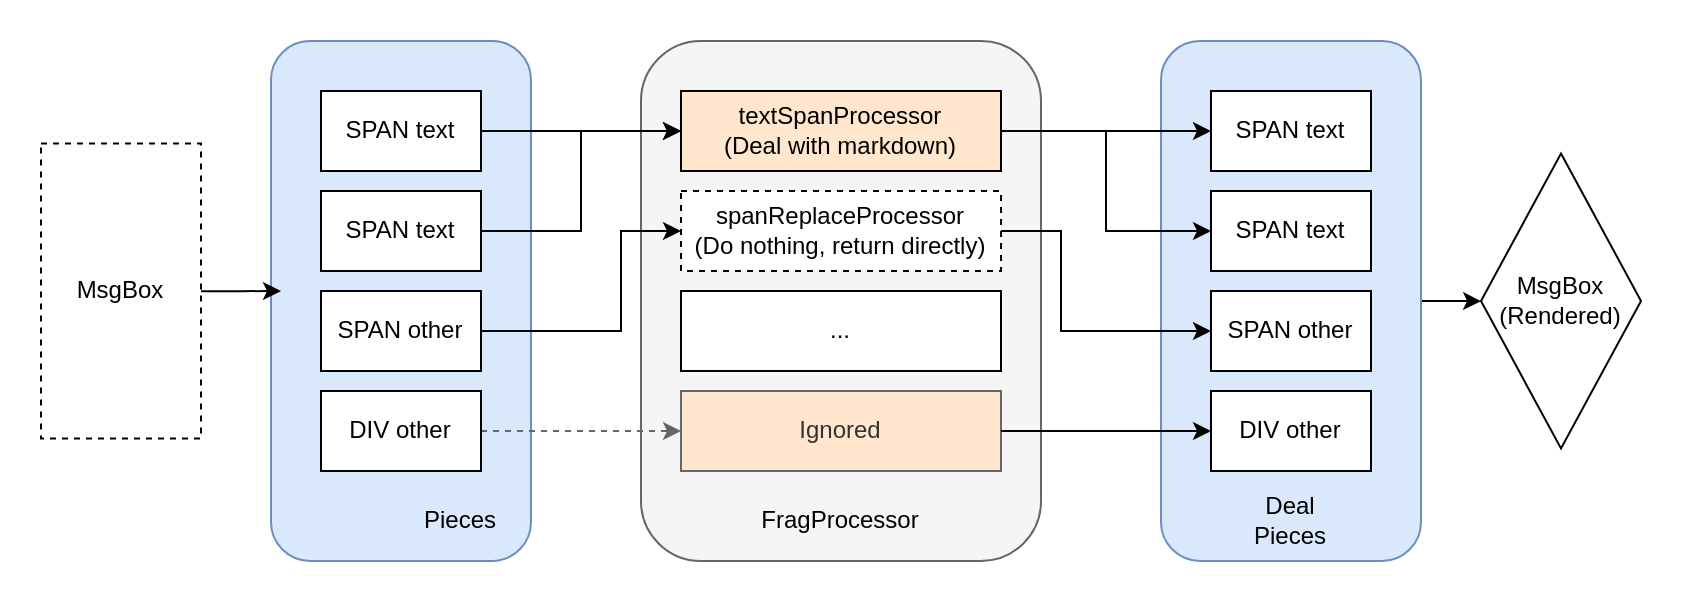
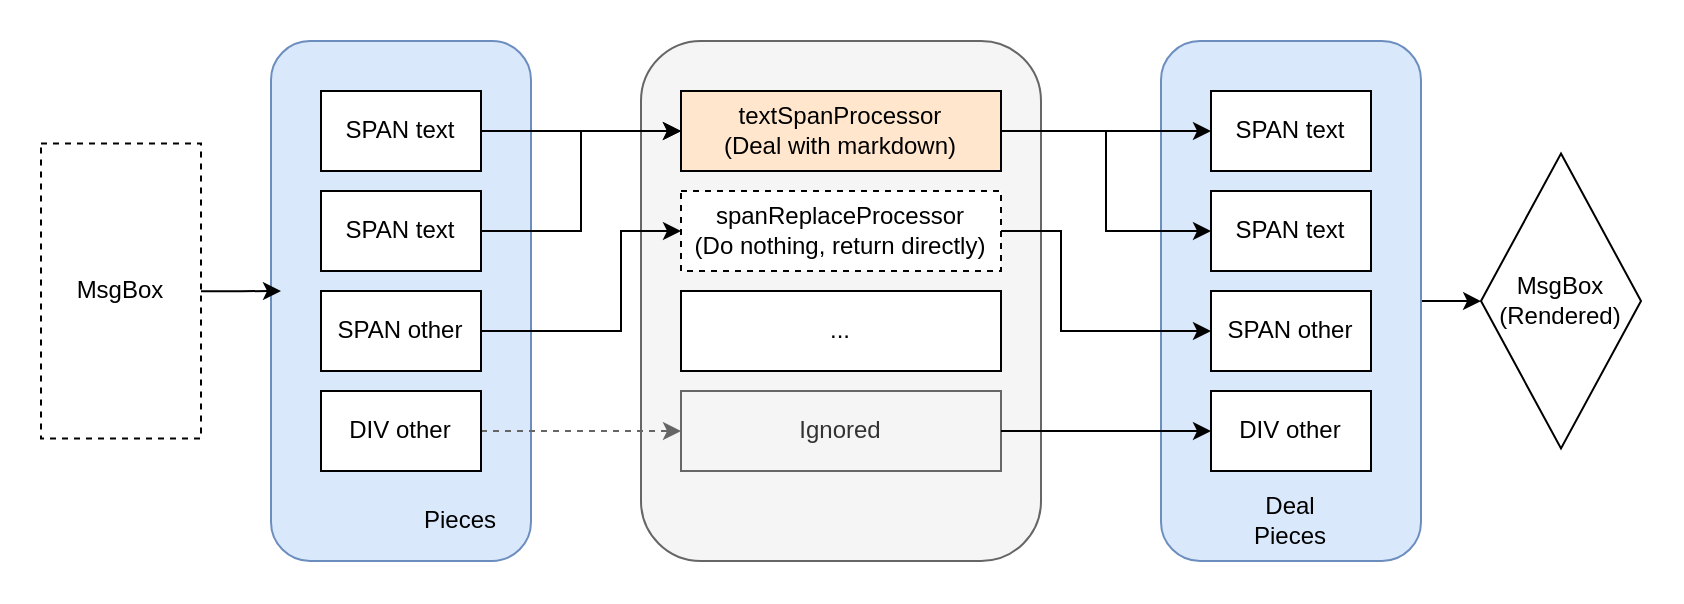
- <mxCell id="18" value="Ignored" style="rounded=0;whiteSpace=wrap;html=1;fillColor=#ffe6cc;fontColor=#333333;strokeColor=#666666;" parent="1" vertex="1"><mxGeometry x="340" y="195" width="160" height="40" as="geometry" /></mxCell>
+ <mxCell id="18" value="Ignored" style="rounded=0;whiteSpace=wrap;html=1;fillColor=#f5f5f5;fontColor=#333333;strokeColor=#666666;" parent="1" vertex="1"><mxGeometry x="340" y="195" width="160" height="40" as="geometry" /></mxCell>
- <mxCell id="19" value="FragProcessor" style="text;html=1;strokeColor=none;fillColor=none;align=center;verticalAlign=middle;whiteSpace=wrap;rounded=0;" parent="1" vertex="1"><mxGeometry x="370" y="240" width="100" height="40" as="geometry" /></mxCell>
